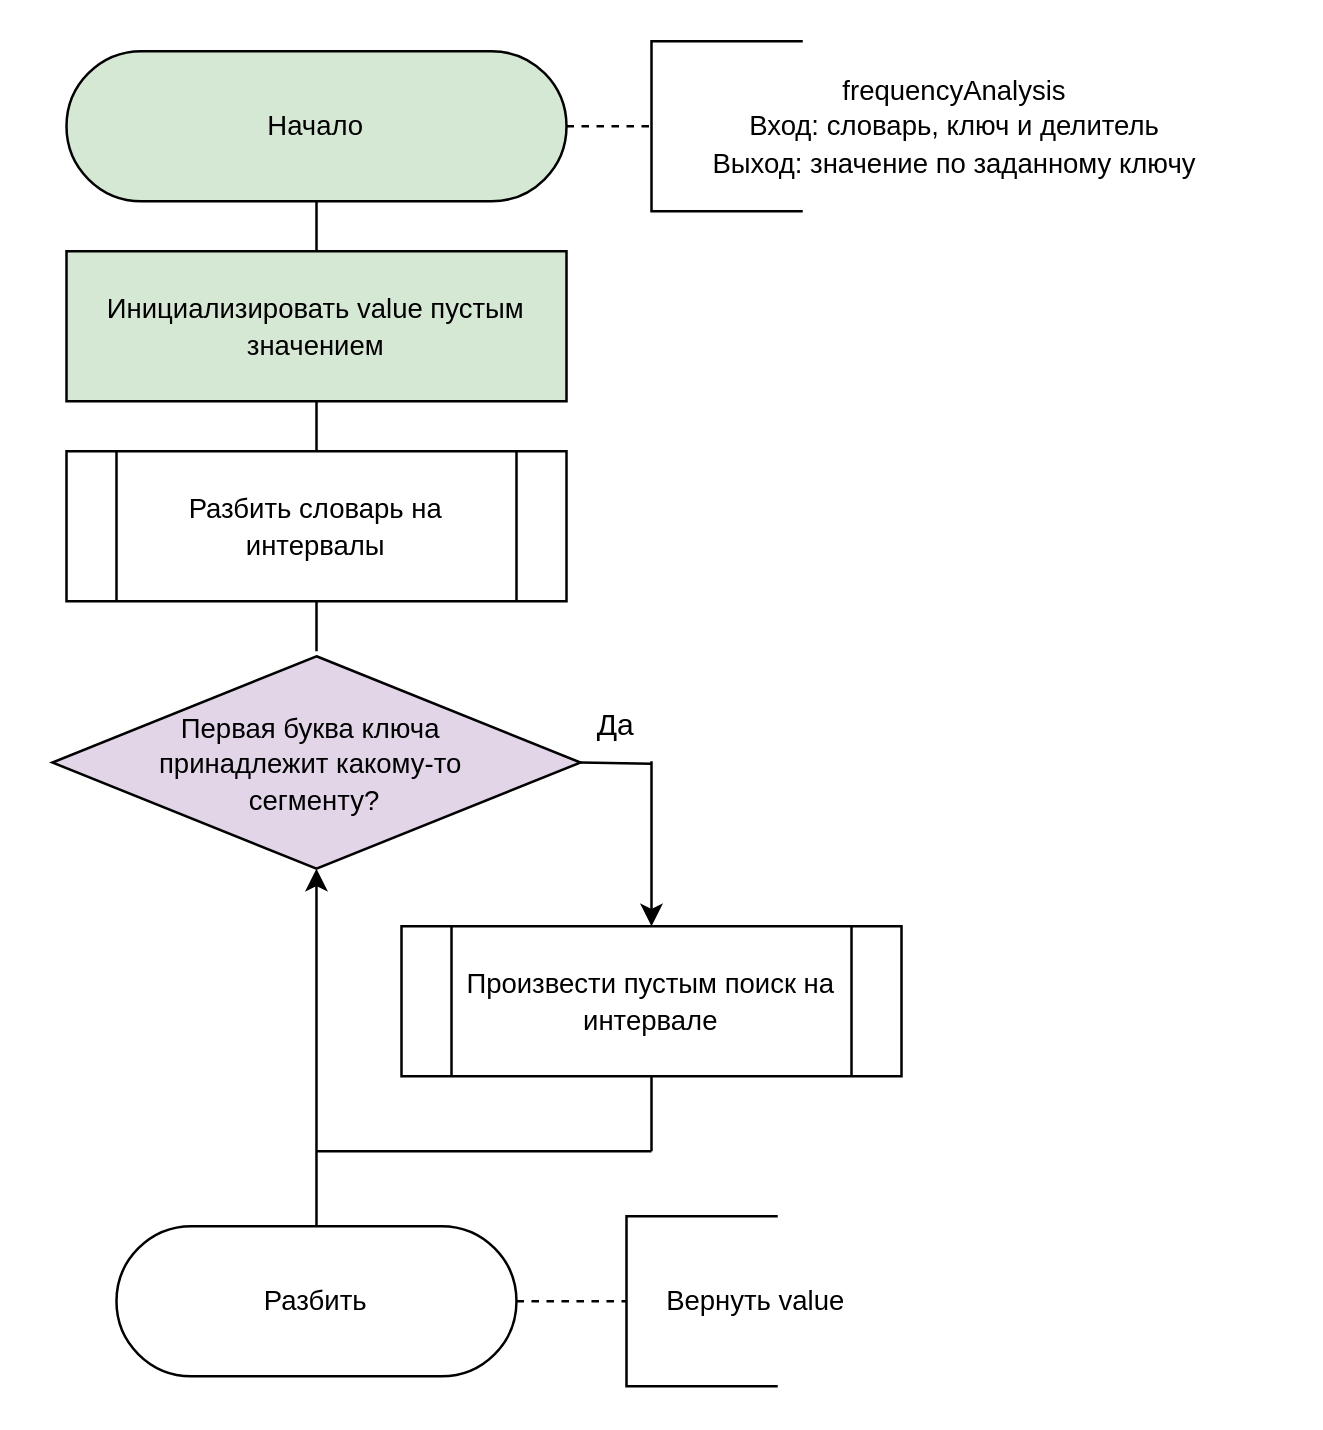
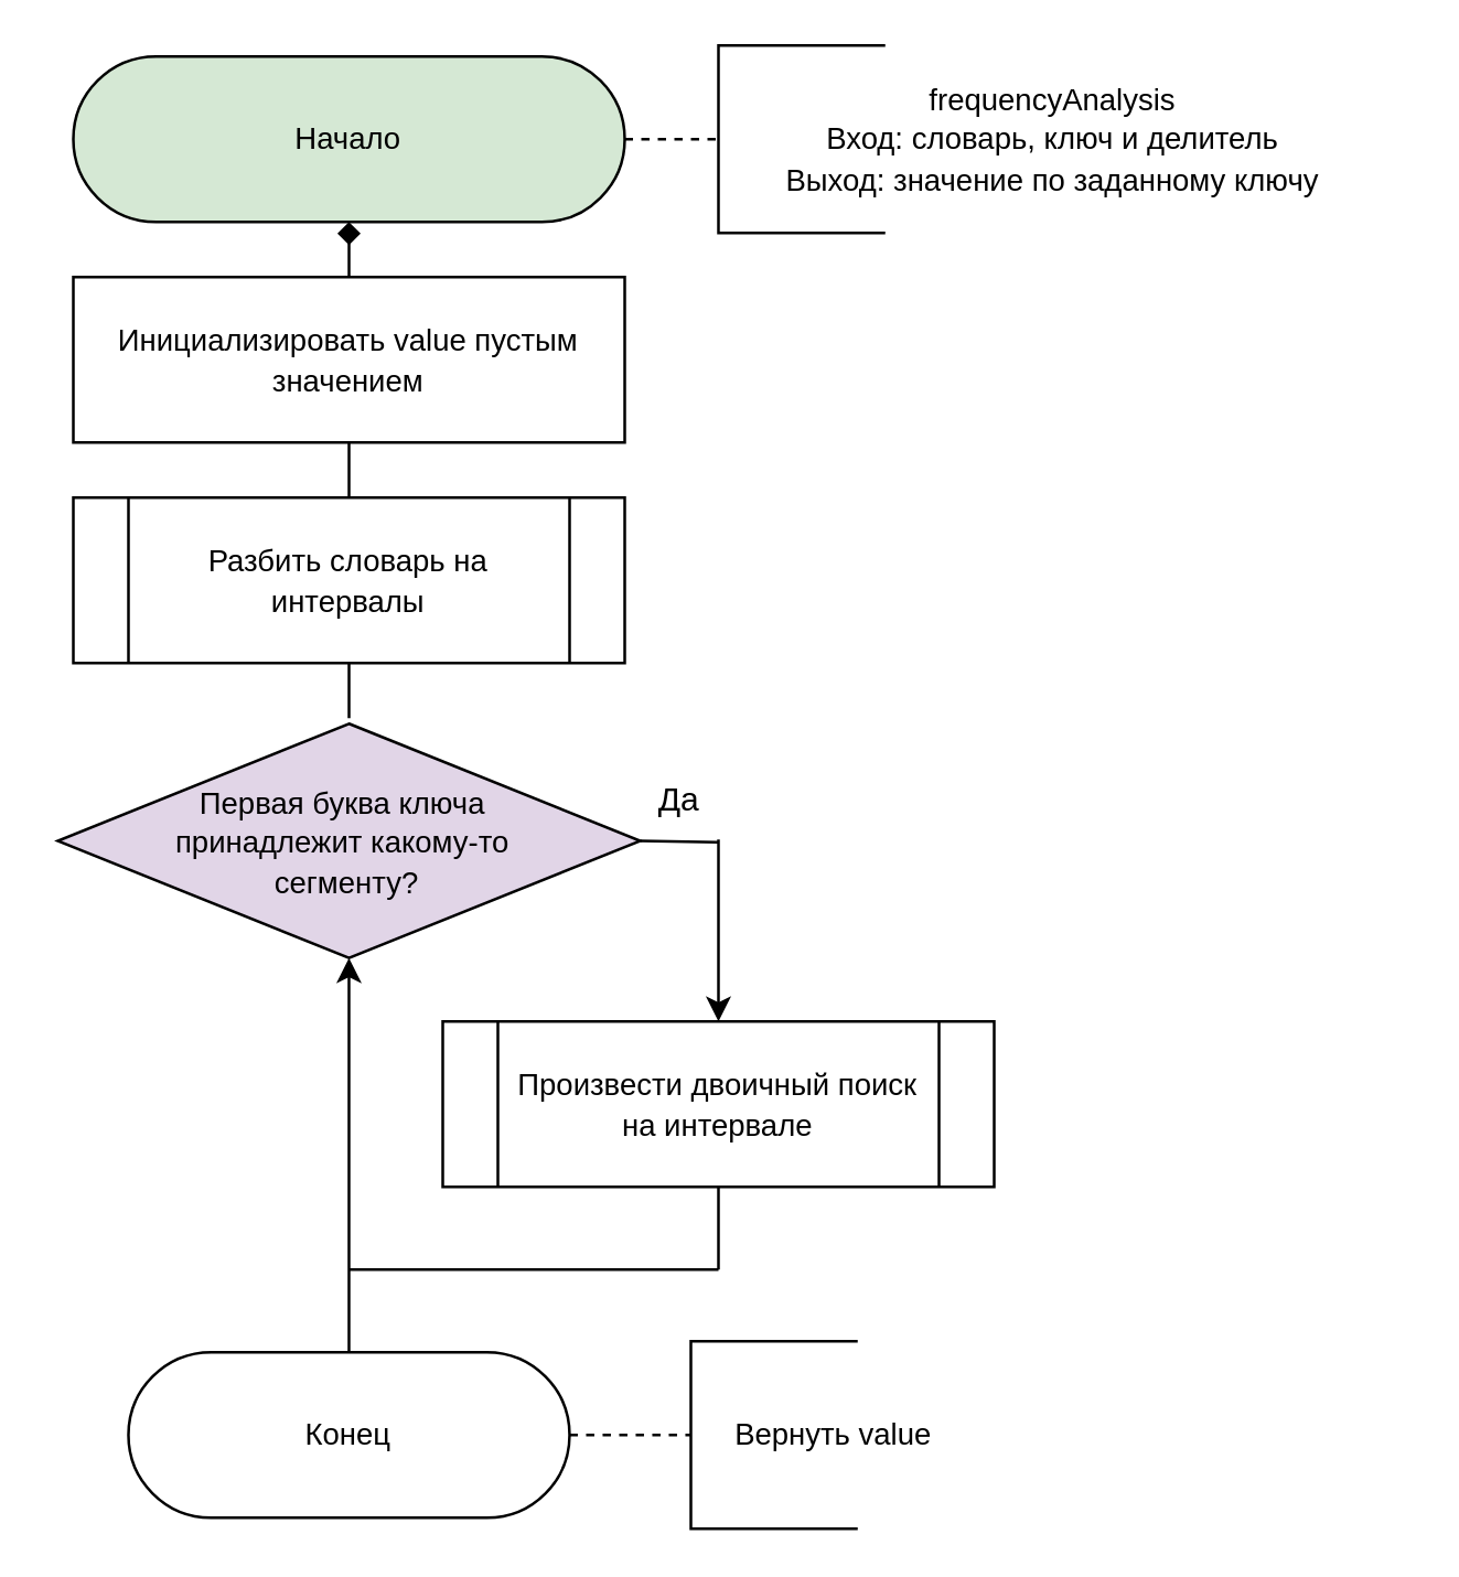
- <mxCell id="11" value="" style="endArrow=none;html=1;entryX=0.5;entryY=1;entryDx=0;entryDy=0;" parent="1" source="4" target="2" edge="1"><mxGeometry width="50" height="50" relative="1" as="geometry"><mxPoint x="276" y="290" as="sourcePoint" /><mxPoint x="326" y="240" as="targetPoint" /></mxGeometry></mxCell>
+ <mxCell id="11" value="" style="endArrow=diamond;html=1;entryX=0.5;entryY=1;entryDx=0;entryDy=0;" parent="1" source="4" target="2" edge="1"><mxGeometry width="50" height="50" relative="1" as="geometry"><mxPoint x="276" y="290" as="sourcePoint" /><mxPoint x="326" y="240" as="targetPoint" /></mxGeometry></mxCell>
- <mxCell id="4" value="&lt;font style=&quot;font-size: 11px&quot;&gt;Инициализировать value пустым значением&lt;/font&gt;" style="rounded=0;whiteSpace=wrap;html=1;fillColor=#d5e8d4;" parent="1" vertex="1"><mxGeometry x="26" y="100" width="200" height="60" as="geometry" /></mxCell>
+ <mxCell id="4" value="&lt;font style=&quot;font-size: 11px&quot;&gt;Инициализировать value пустым значением&lt;/font&gt;" style="rounded=0;whiteSpace=wrap;html=1;" parent="1" vertex="1"><mxGeometry x="26" y="100" width="200" height="60" as="geometry" /></mxCell>
- <mxCell id="16" value="&lt;font style=&quot;font-size: 11px&quot;&gt;Произвести пустым поиск на интервале&lt;/font&gt;" style="shape=process;whiteSpace=wrap;html=1;backgroundOutline=1;" parent="1" vertex="1"><mxGeometry x="160" y="370" width="200" height="60" as="geometry" /></mxCell>
+ <mxCell id="16" value="&lt;font style=&quot;font-size: 11px&quot;&gt;Произвести двоичный поиск на интервале&lt;/font&gt;" style="shape=process;whiteSpace=wrap;html=1;backgroundOutline=1;" parent="1" vertex="1"><mxGeometry x="160" y="370" width="200" height="60" as="geometry" /></mxCell>
- <mxCell id="3" value="&lt;font style=&quot;font-size: 11px&quot;&gt;Разбить&lt;/font&gt;" style="rounded=1;whiteSpace=wrap;html=1;arcSize=50;" parent="1" vertex="1"><mxGeometry x="45.99" y="490" width="160" height="60" as="geometry" /></mxCell>
+ <mxCell id="3" value="&lt;font style=&quot;font-size: 11px&quot;&gt;Конец&lt;/font&gt;" style="rounded=1;whiteSpace=wrap;html=1;arcSize=50;" parent="1" vertex="1"><mxGeometry x="45.99" y="490" width="160" height="60" as="geometry" /></mxCell>
